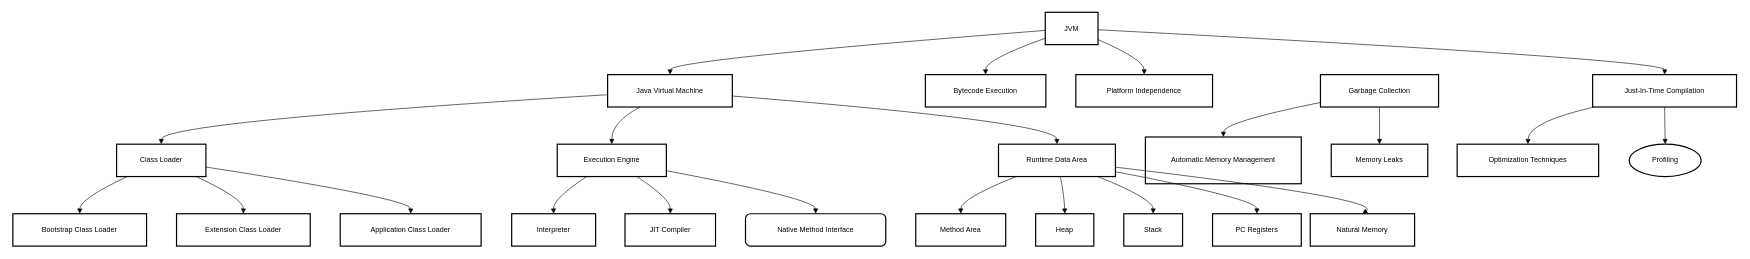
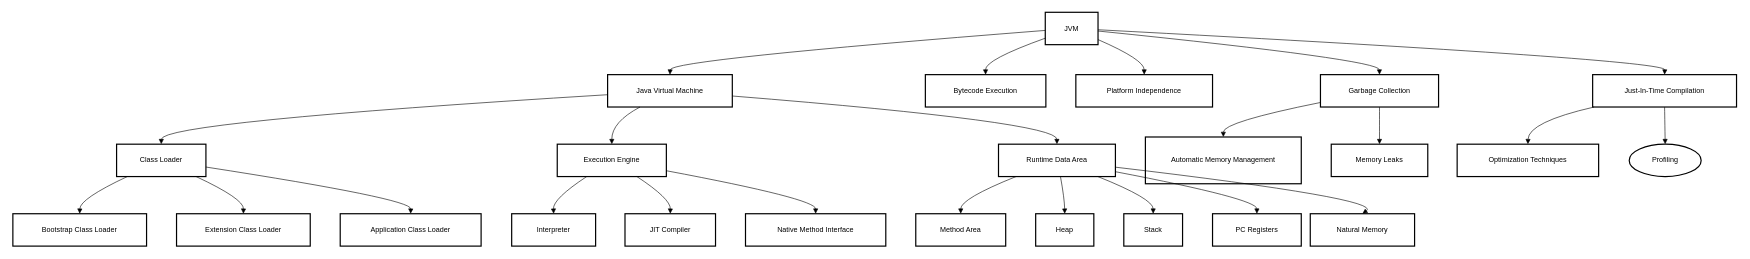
+ <mxCell id="29" value="" style="curved=1;startArrow=none;endArrow=block;exitX=1.01;exitY=0.58;entryX=0.5;entryY=0;" edge="1" parent="1" source="2" target="6"><mxGeometry relative="1" as="geometry"><Array as="points"><mxPoint x="2299" y="99" /></Array></mxGeometry></mxCell>
- <mxCell id="16" value="Native Method Interface" style="whiteSpace=wrap;strokeWidth=2;rounded=1;" vertex="1" parent="1"><mxGeometry x="1242" y="356" width="234" height="54" as="geometry" /></mxCell>
+ <mxCell id="16" value="Native Method Interface" style="whiteSpace=wrap;strokeWidth=2;" vertex="1" parent="1"><mxGeometry x="1242" y="356" width="234" height="54" as="geometry" /></mxCell>
